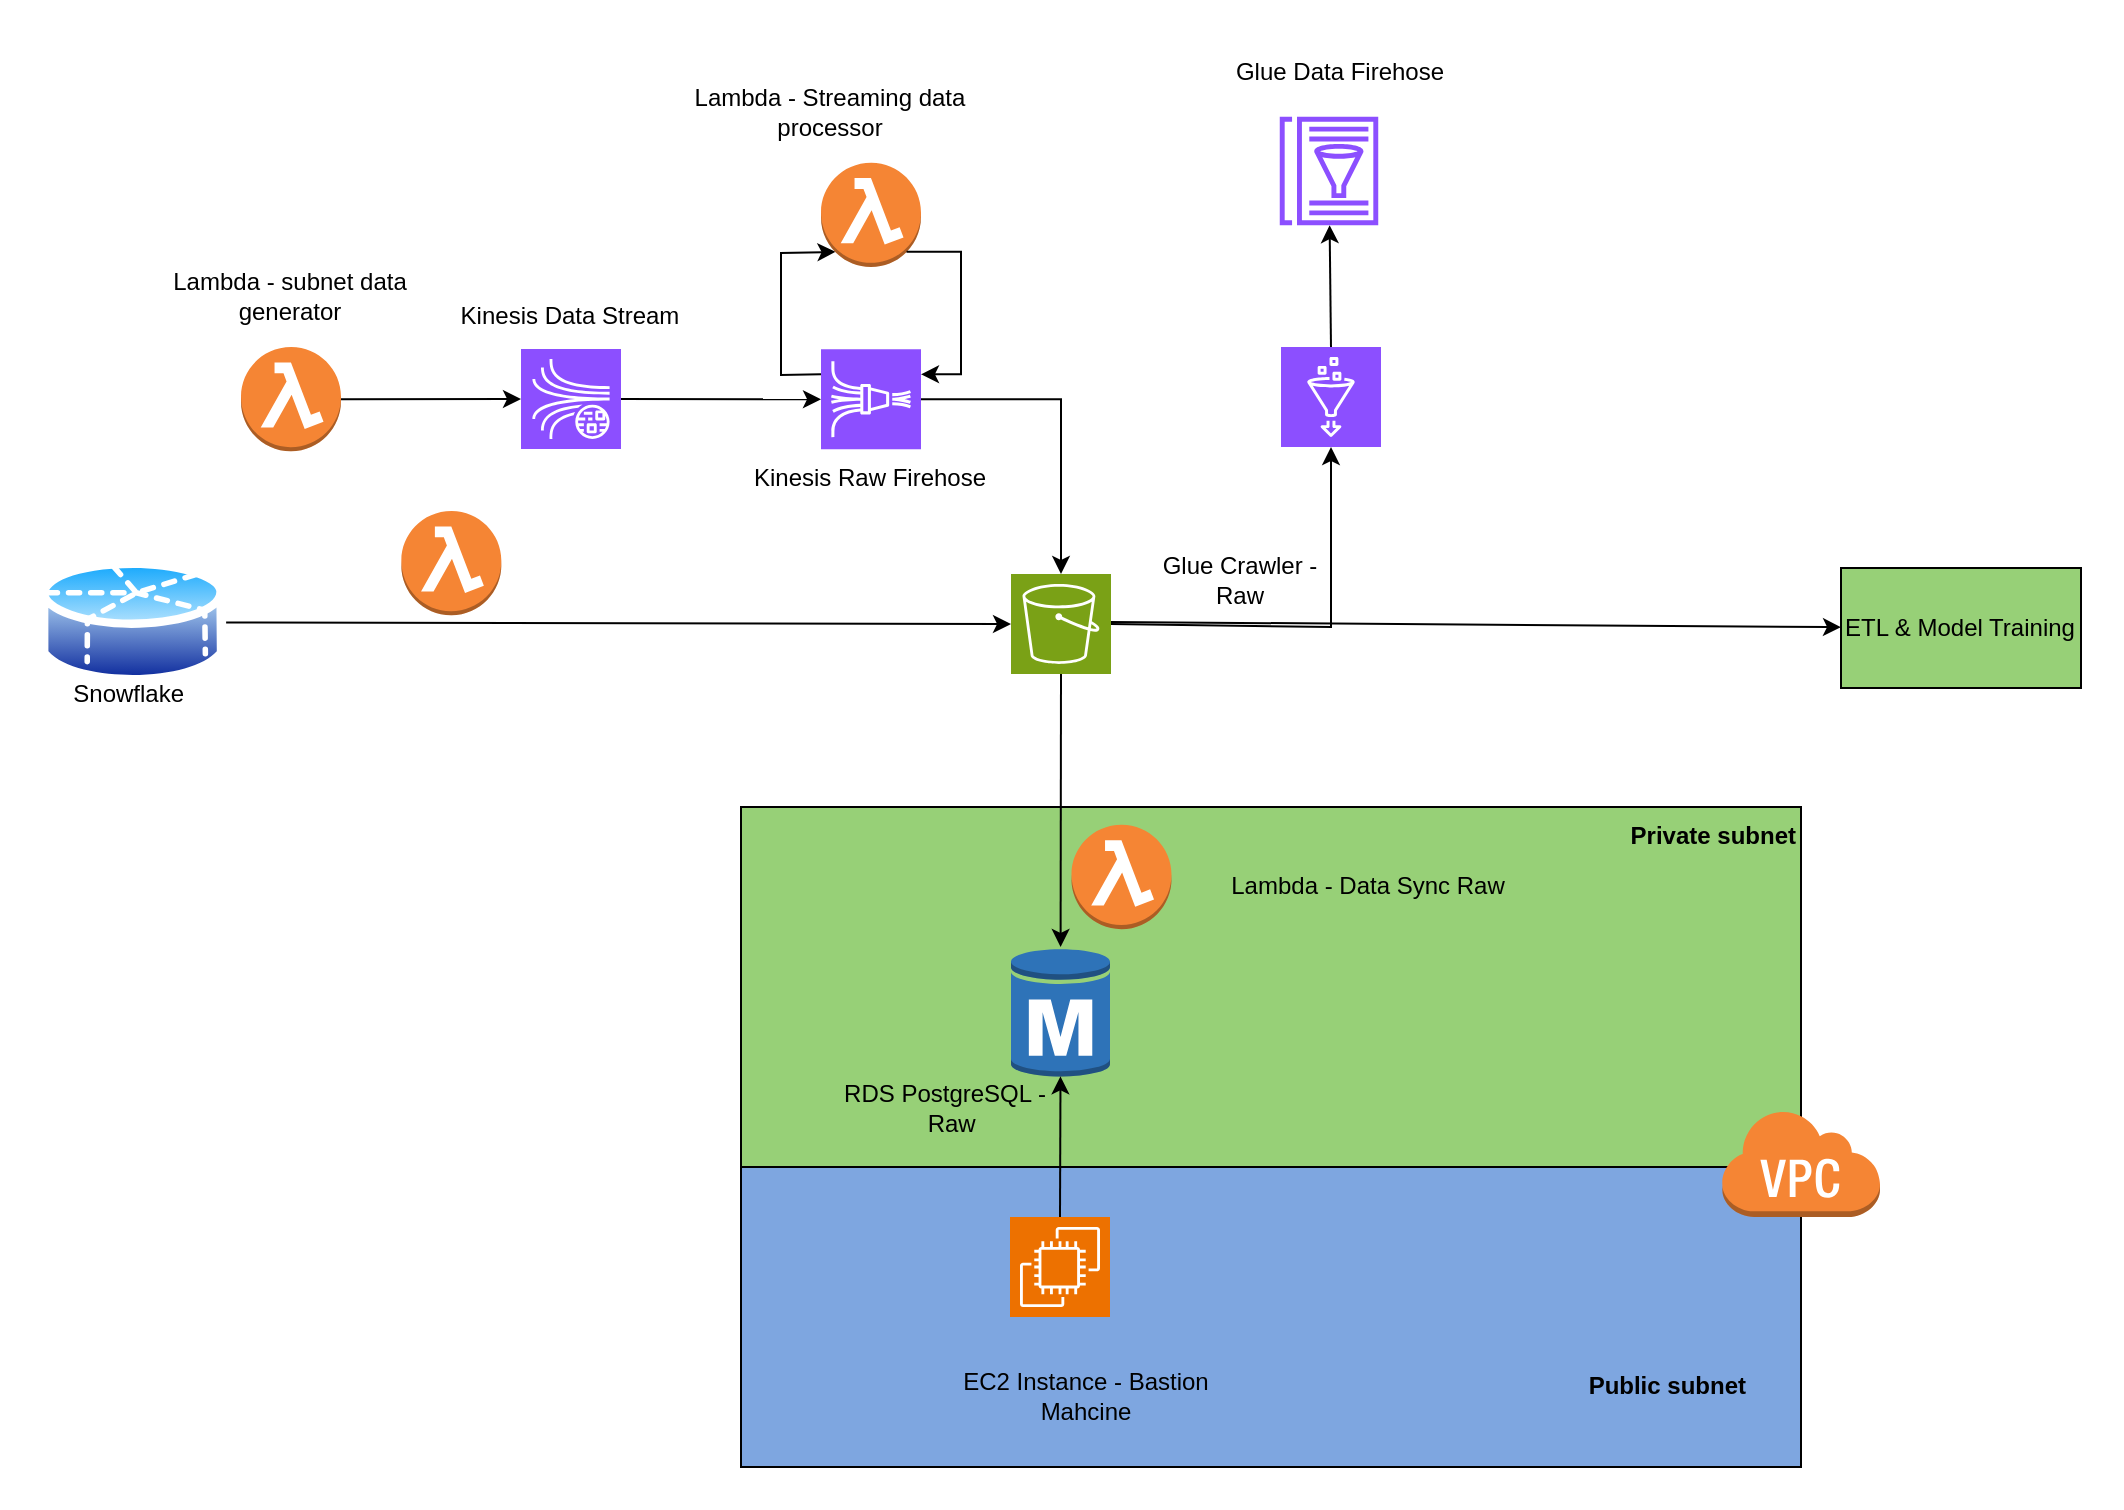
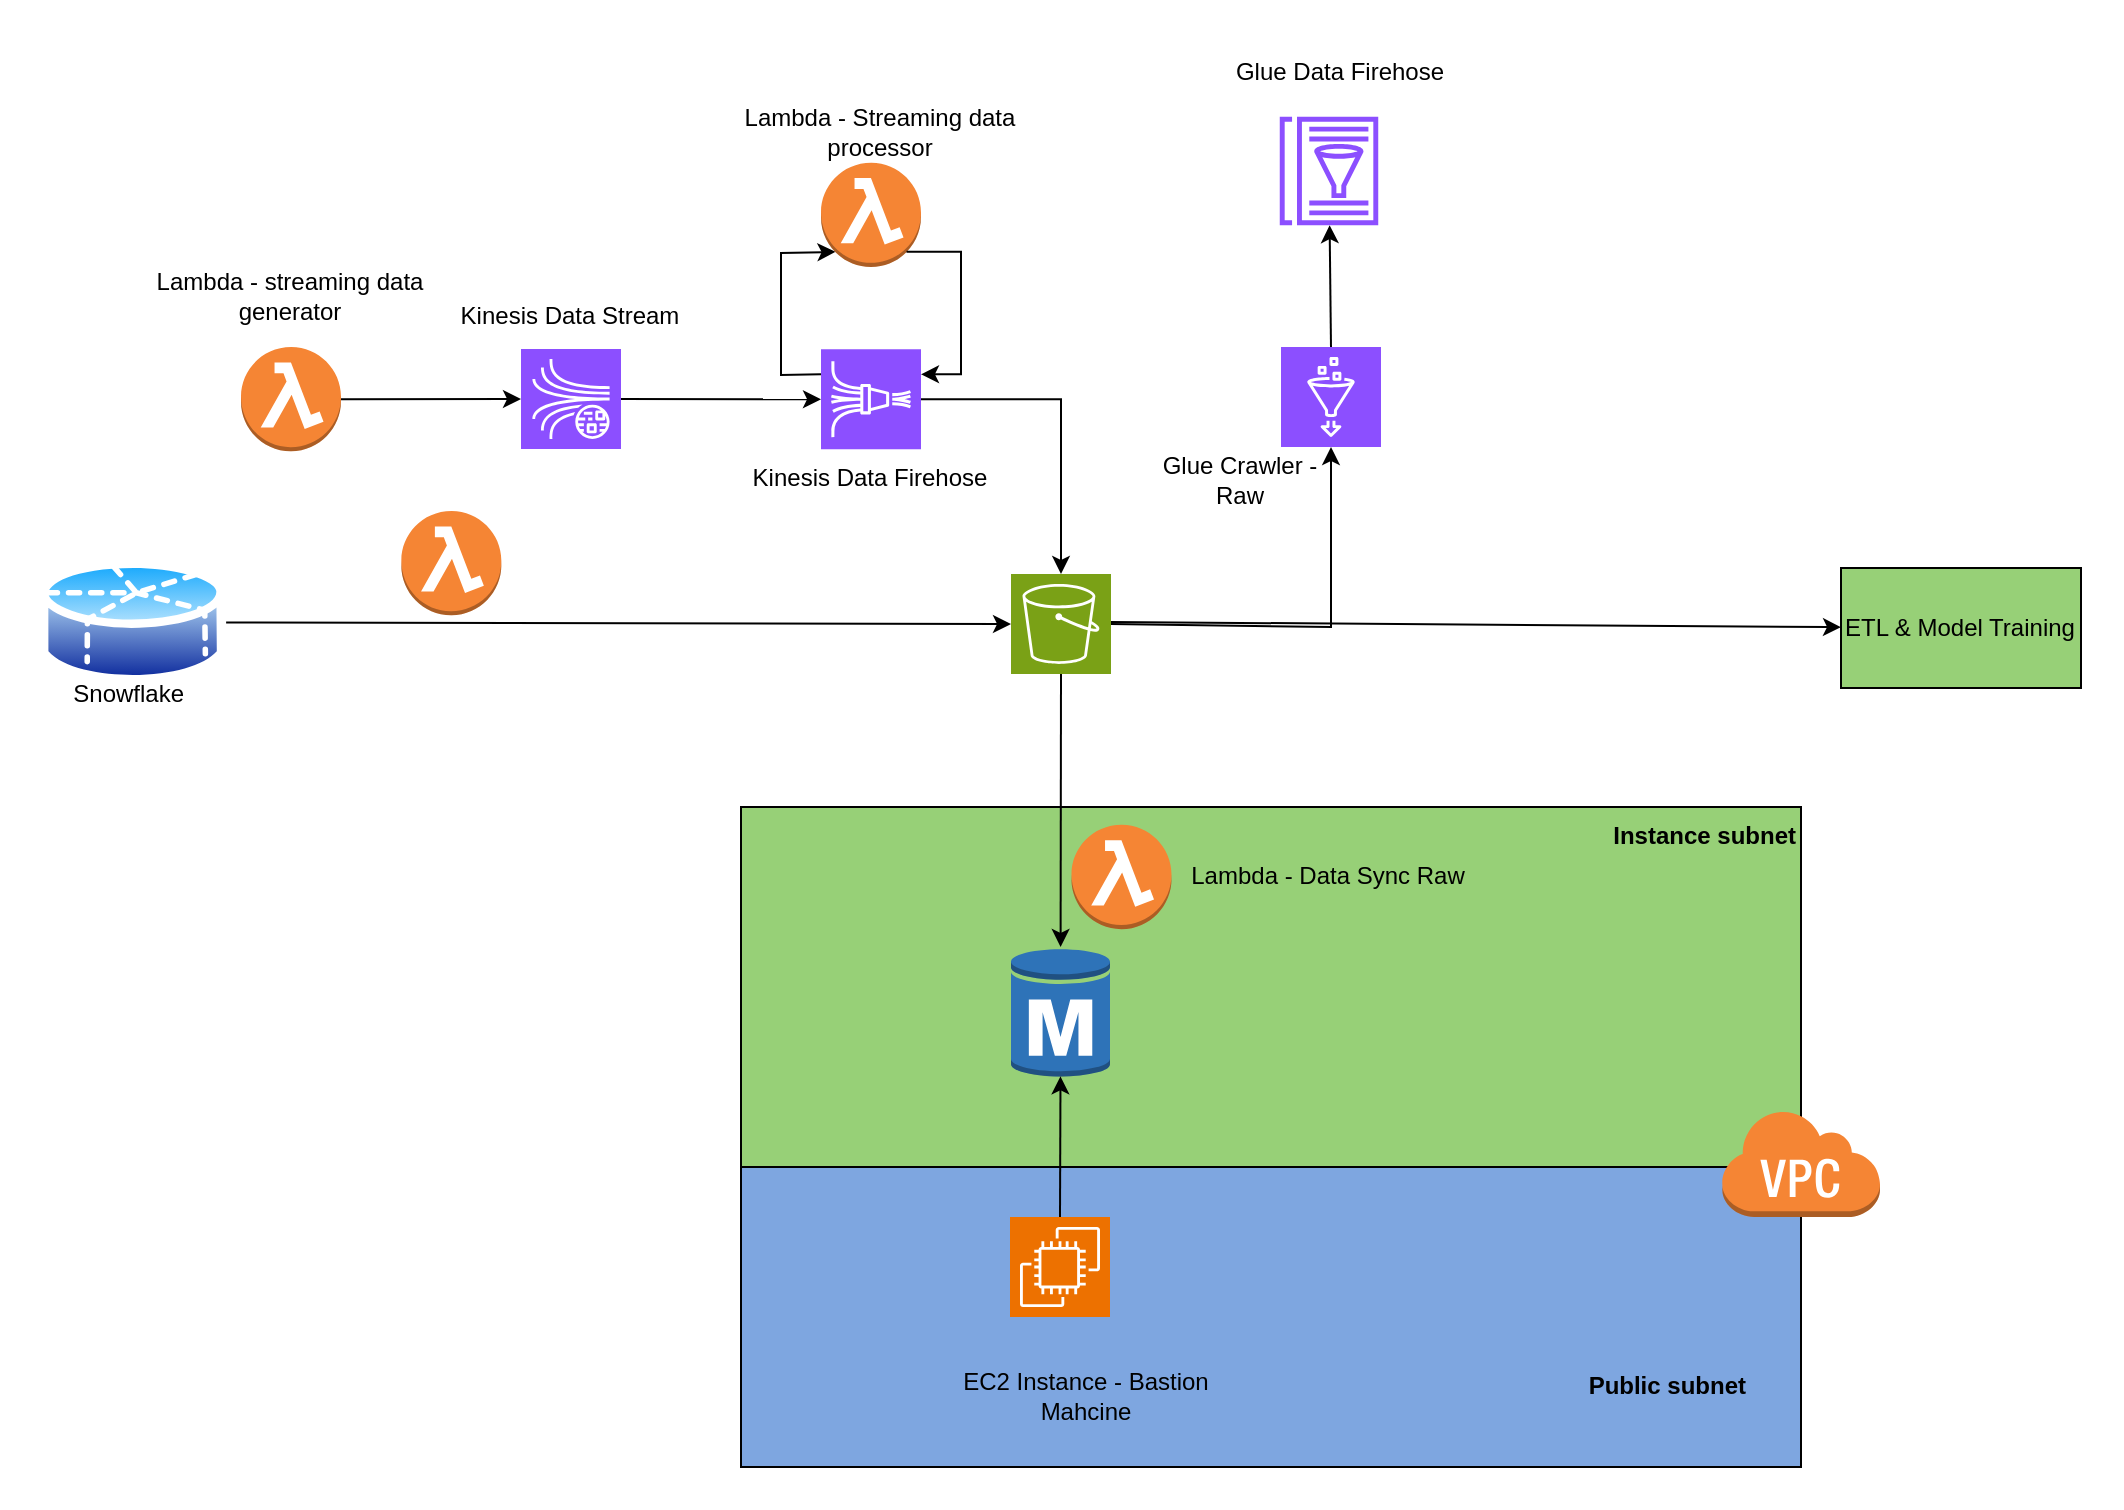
- <mxCell id="24" value="Lambda - Streaming data processor" style="text;html=1;align=center;verticalAlign=middle;whiteSpace=wrap;rounded=0;" vertex="1" parent="1"><mxGeometry x="345" y="40.82" width="140" height="30" as="geometry" /></mxCell>
+ <mxCell id="24" value="Lambda - Streaming data processor" style="text;html=1;align=center;verticalAlign=middle;whiteSpace=wrap;rounded=0;" vertex="1" parent="1"><mxGeometry x="370" y="50.82" width="140" height="30" as="geometry" /></mxCell>
- <mxCell id="15" value="Lambda - subnet data generator" style="text;html=1;align=center;verticalAlign=middle;whiteSpace=wrap;rounded=0;" vertex="1" parent="1"><mxGeometry x="64.91" y="133" width="160" height="30" as="geometry" /></mxCell>
+ <mxCell id="15" value="Lambda - streaming data generator" style="text;html=1;align=center;verticalAlign=middle;whiteSpace=wrap;rounded=0;" vertex="1" parent="1"><mxGeometry x="64.91" y="133" width="160" height="30" as="geometry" /></mxCell>
- <mxCell id="21" value="Kinesis Raw Firehose" style="text;html=1;align=center;verticalAlign=middle;whiteSpace=wrap;rounded=0;" vertex="1" parent="1"><mxGeometry x="365" y="224" width="140" height="30" as="geometry" /></mxCell>
+ <mxCell id="21" value="Kinesis Data Firehose" style="text;html=1;align=center;verticalAlign=middle;whiteSpace=wrap;rounded=0;" vertex="1" parent="1"><mxGeometry x="365" y="224" width="140" height="30" as="geometry" /></mxCell>
- <mxCell id="30" value="Glue Crawler - Raw" style="text;html=1;align=center;verticalAlign=middle;whiteSpace=wrap;rounded=0;" vertex="1" parent="1"><mxGeometry x="580" y="275.18" width="80" height="30" as="geometry" /></mxCell>
+ <mxCell id="30" value="Glue Crawler - Raw" style="text;html=1;align=center;verticalAlign=middle;whiteSpace=wrap;rounded=0;" vertex="1" parent="1"><mxGeometry x="580" y="225.18" width="80" height="30" as="geometry" /></mxCell>
- <mxCell id="39" value="Private subnet" style="text;html=1;align=right;verticalAlign=middle;whiteSpace=wrap;rounded=0;fontStyle=1" vertex="1" parent="1"><mxGeometry x="760" y="403" width="140" height="30" as="geometry" /></mxCell>
+ <mxCell id="39" value="Instance subnet" style="text;html=1;align=right;verticalAlign=middle;whiteSpace=wrap;rounded=0;fontStyle=1" vertex="1" parent="1"><mxGeometry x="760" y="403" width="140" height="30" as="geometry" /></mxCell>
- <mxCell id="26" value="Lambda - Data Sync Raw" style="text;html=1;align=center;verticalAlign=middle;whiteSpace=wrap;rounded=0;" vertex="1" parent="1"><mxGeometry x="614" y="428" width="140" height="30" as="geometry" /></mxCell>
+ <mxCell id="26" value="Lambda - Data Sync Raw" style="text;html=1;align=center;verticalAlign=middle;whiteSpace=wrap;rounded=0;" vertex="1" parent="1"><mxGeometry x="594" y="423" width="140" height="30" as="geometry" /></mxCell>
- <mxCell id="32" value="RDS PostgreSQL -&amp;nbsp; Raw" style="text;html=1;align=center;verticalAlign=middle;whiteSpace=wrap;rounded=0;" vertex="1" parent="1"><mxGeometry x="420" y="539" width="105.25" height="30" as="geometry" /></mxCell>
